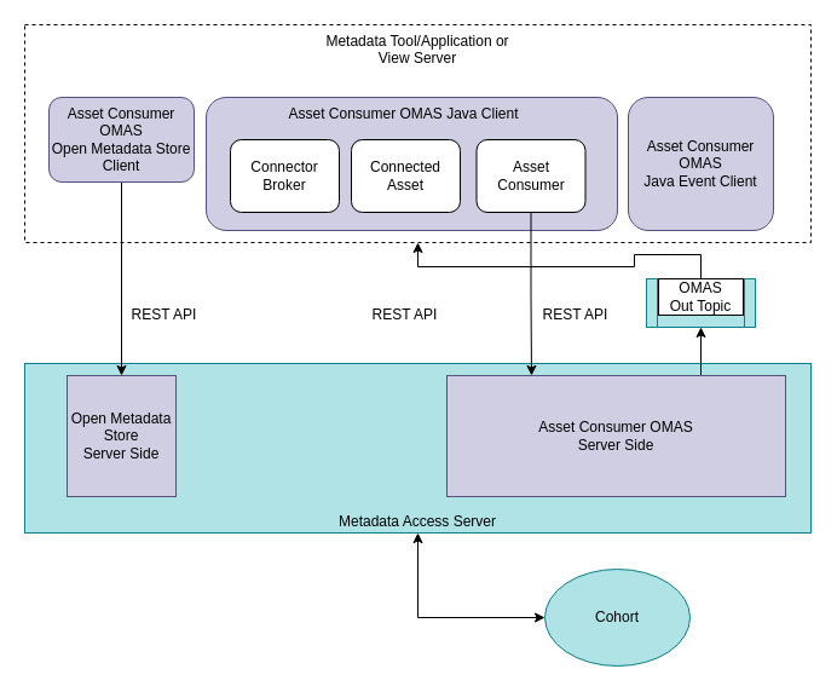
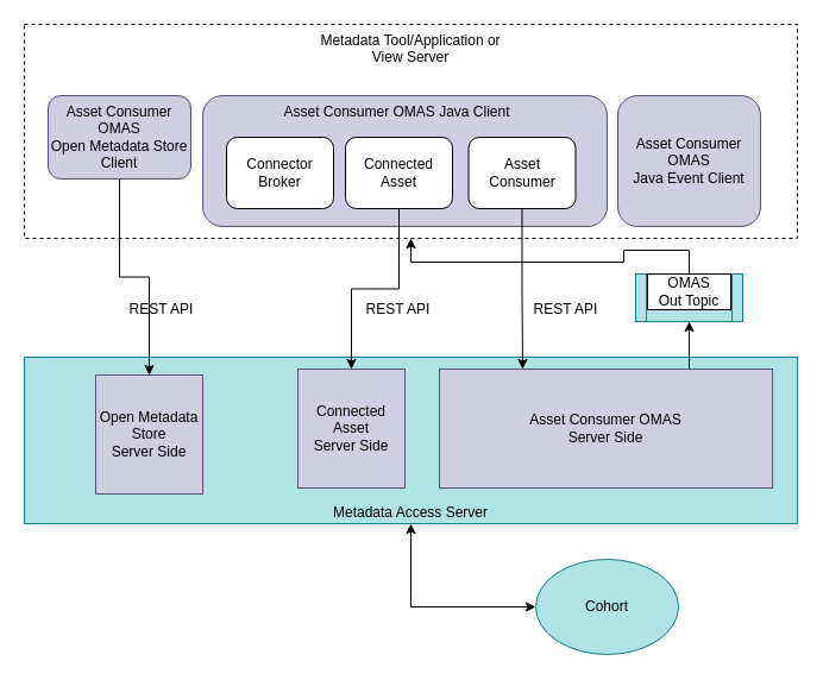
+ <mxCell id="15" style="edgeStyle=orthogonalEdgeStyle;rounded=0;orthogonalLoop=1;jettySize=auto;html=1;exitX=0.5;exitY=1;exitDx=0;exitDy=0;" edge="1" parent="1" source="16" target="21"><mxGeometry relative="1" as="geometry" /></mxCell>
- <mxCell id="22" value="Open Metadata&lt;br&gt;Store&lt;br&gt;Server Side" style="rounded=0;whiteSpace=wrap;html=1;fillColor=#d0cee2;strokeColor=#56517e;" vertex="1" parent="1"><mxGeometry x="55" y="310" width="90" height="100" as="geometry" /></mxCell>
+ <mxCell id="22" value="Open Metadata&lt;br&gt;Store&lt;br&gt;Server Side" style="rounded=0;whiteSpace=wrap;html=1;fillColor=#d0cee2;strokeColor=#56517e;" vertex="1" parent="1"><mxGeometry x="80" y="315" width="90" height="100" as="geometry" /></mxCell>
+ <mxCell id="21" value="Connected Asset&lt;br&gt;Server Side" style="rounded=0;whiteSpace=wrap;html=1;fillColor=#d0cee2;strokeColor=#56517e;" vertex="1" parent="1"><mxGeometry x="250" y="310" width="90" height="100" as="geometry" /></mxCell>
